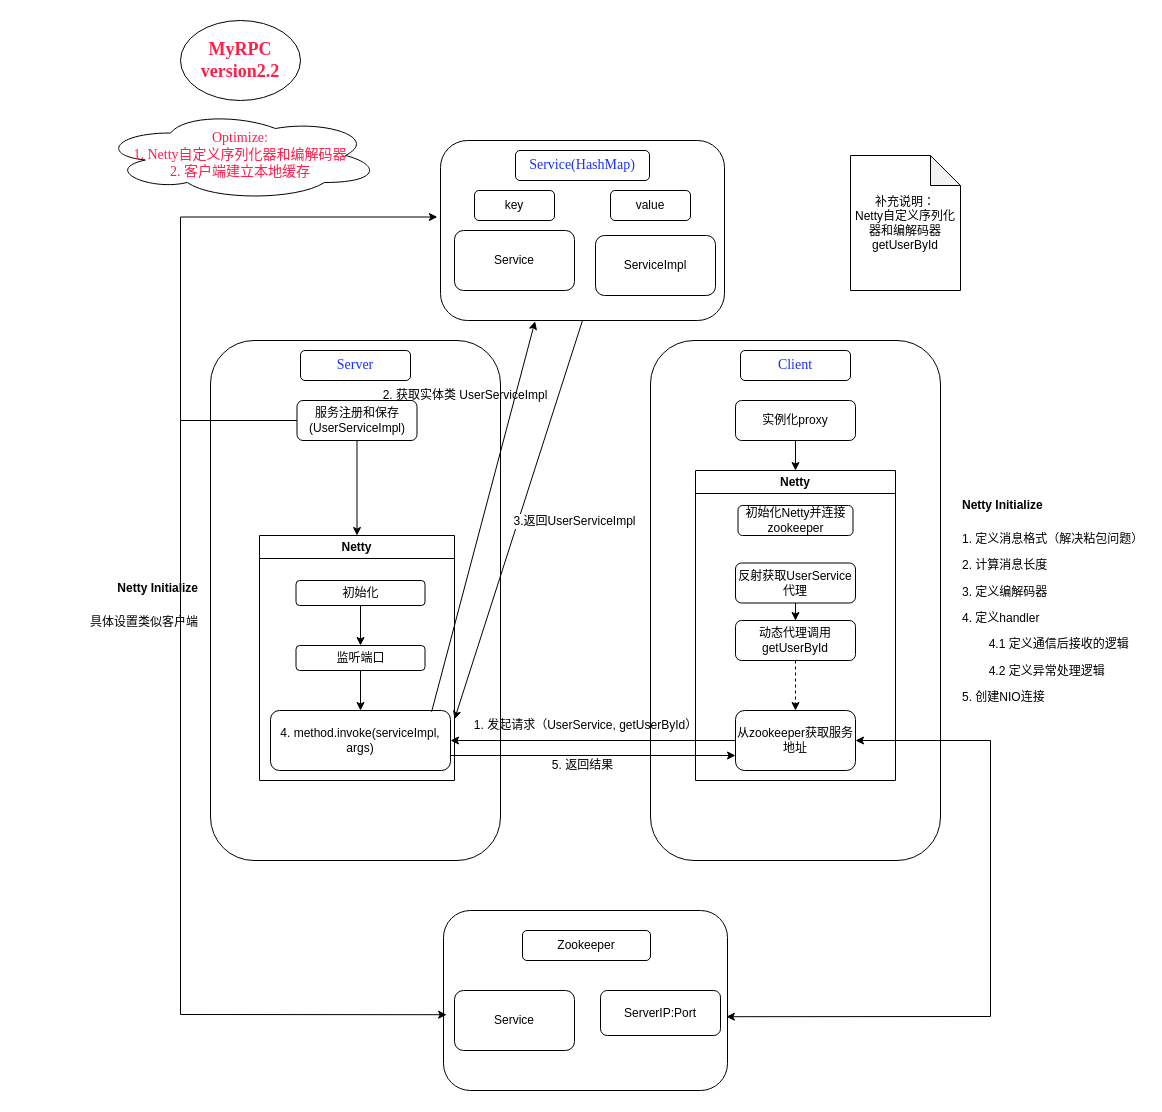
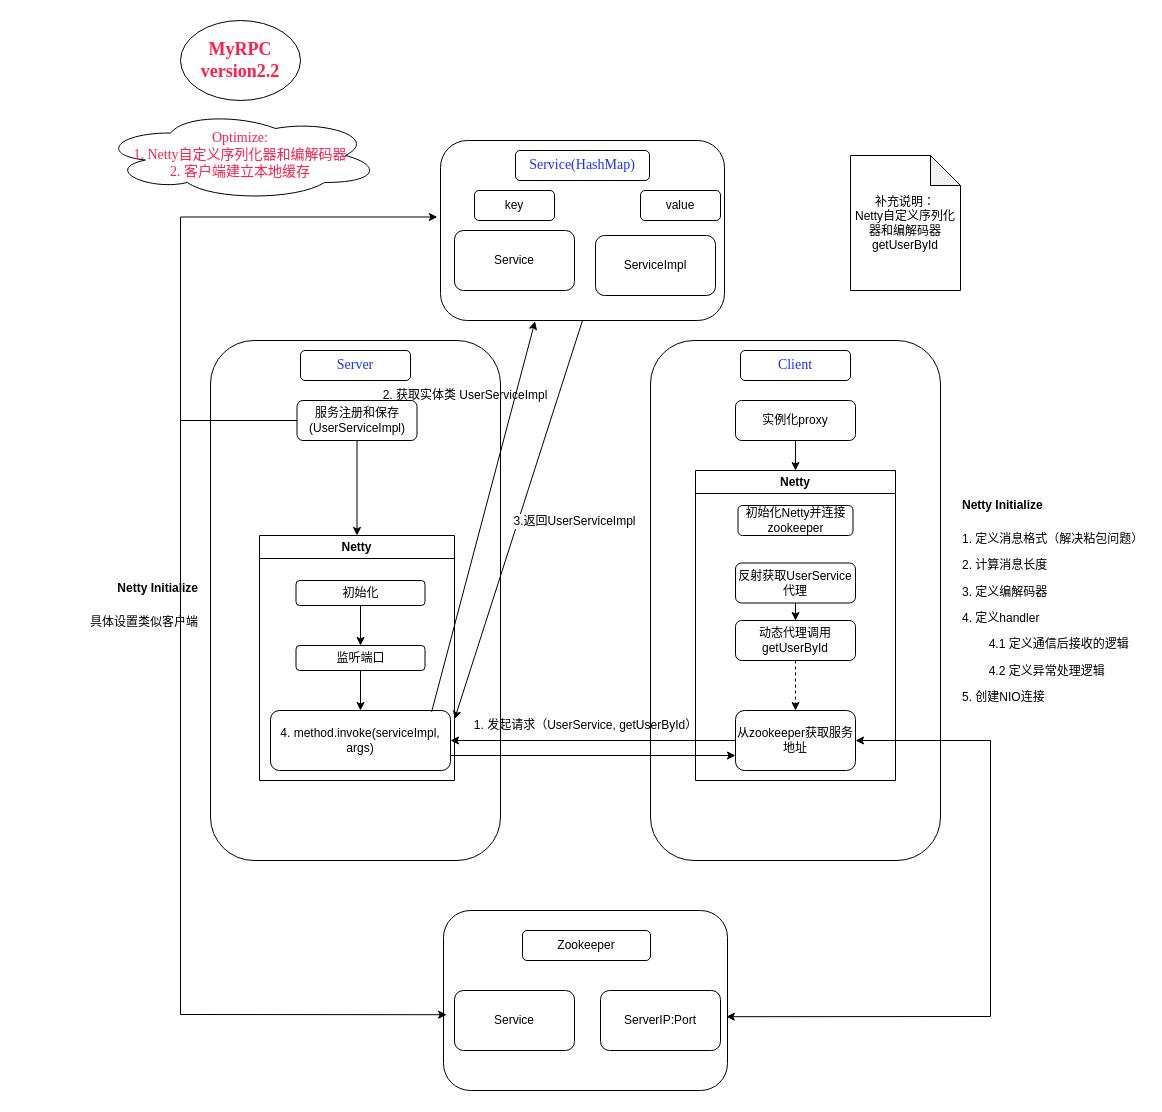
- <mxCell id="7" value="value" style="rounded=1;whiteSpace=wrap;html=1;" vertex="1" parent="1"><mxGeometry x="610" y="190" width="80" height="30" as="geometry" /></mxCell>
+ <mxCell id="7" value="value" style="rounded=1;whiteSpace=wrap;html=1;" vertex="1" parent="1"><mxGeometry x="640" y="190" width="80" height="30" as="geometry" /></mxCell>
- <mxCell id="30" value="5. 返回结果" style="text;html=1;align=center;verticalAlign=middle;resizable=0;points=[];autosize=1;strokeColor=none;fillColor=none;" vertex="1" parent="1"><mxGeometry x="542" y="750" width="80" height="30" as="geometry" /></mxCell>
- <mxCell id="46" value="ServerIP:Port" style="rounded=1;whiteSpace=wrap;html=1;" vertex="1" parent="1"><mxGeometry x="600" y="990" width="120" height="45" as="geometry" /></mxCell>
+ <mxCell id="46" value="ServerIP:Port" style="rounded=1;whiteSpace=wrap;html=1;" vertex="1" parent="1"><mxGeometry x="600" y="990" width="120" height="60" as="geometry" /></mxCell>
